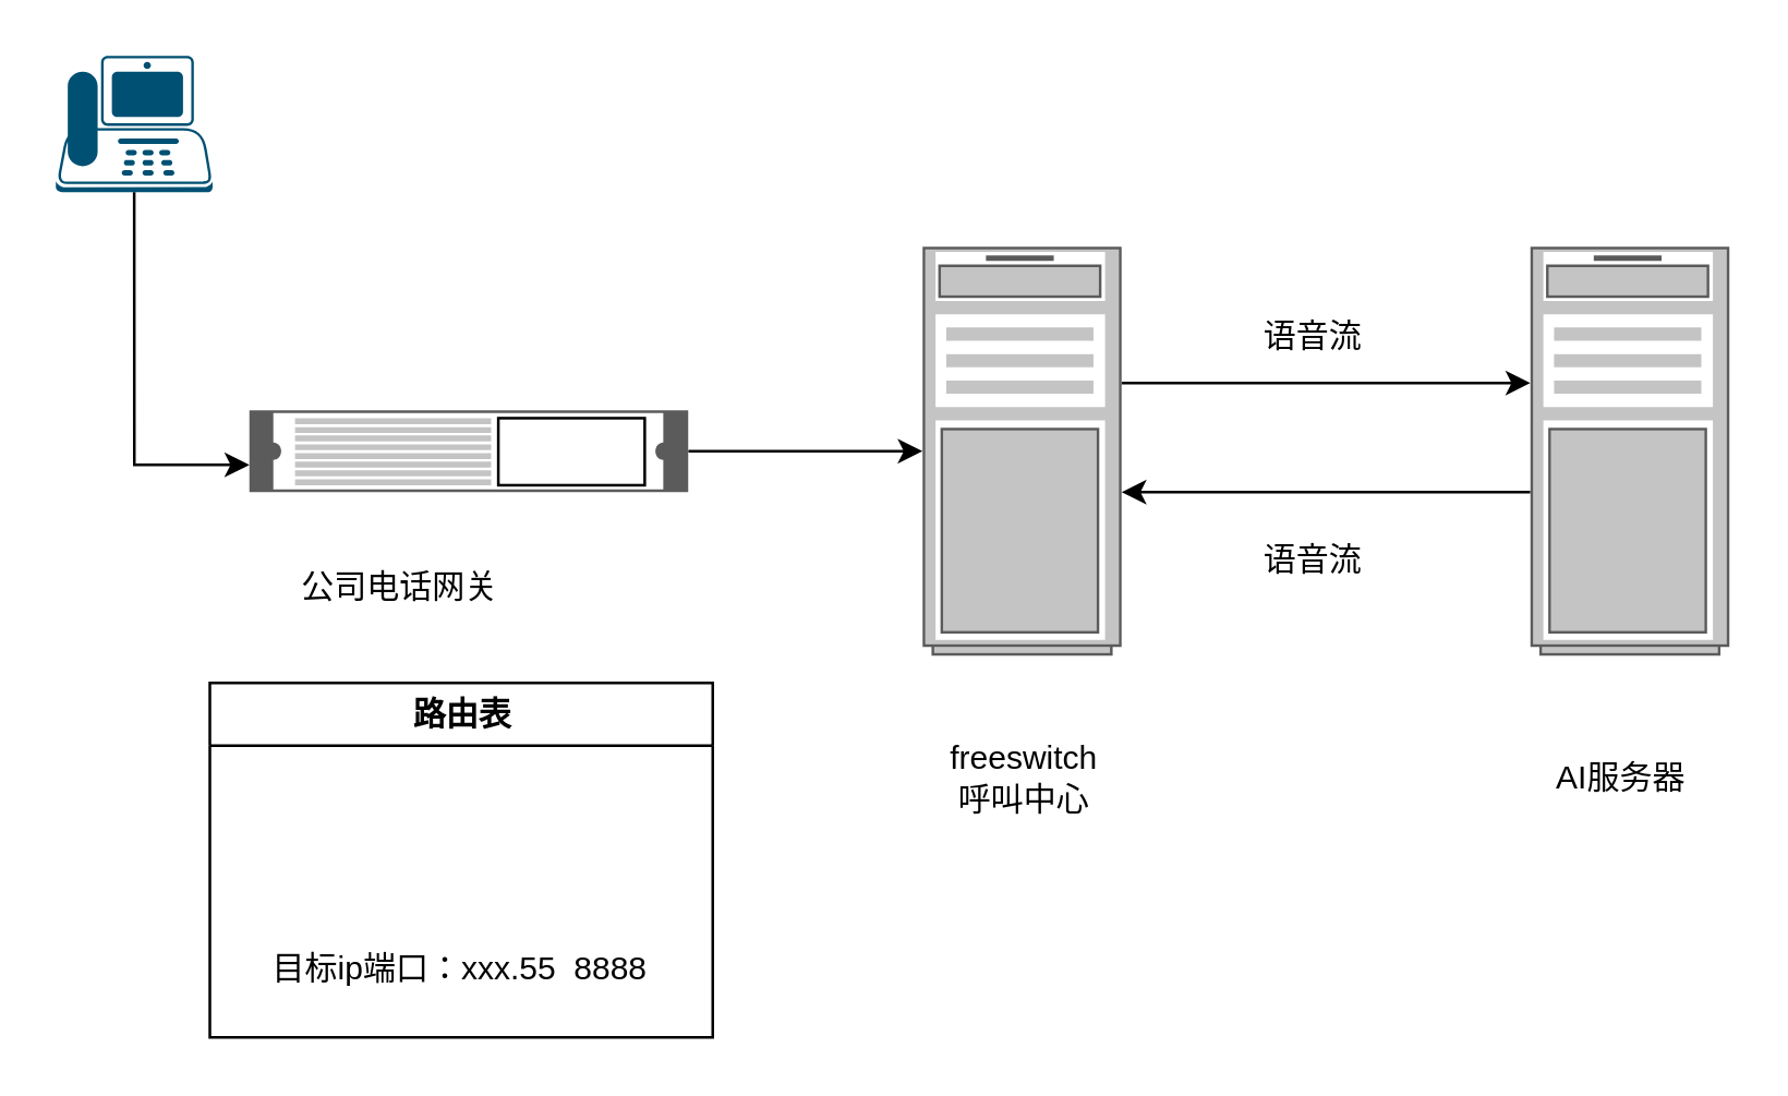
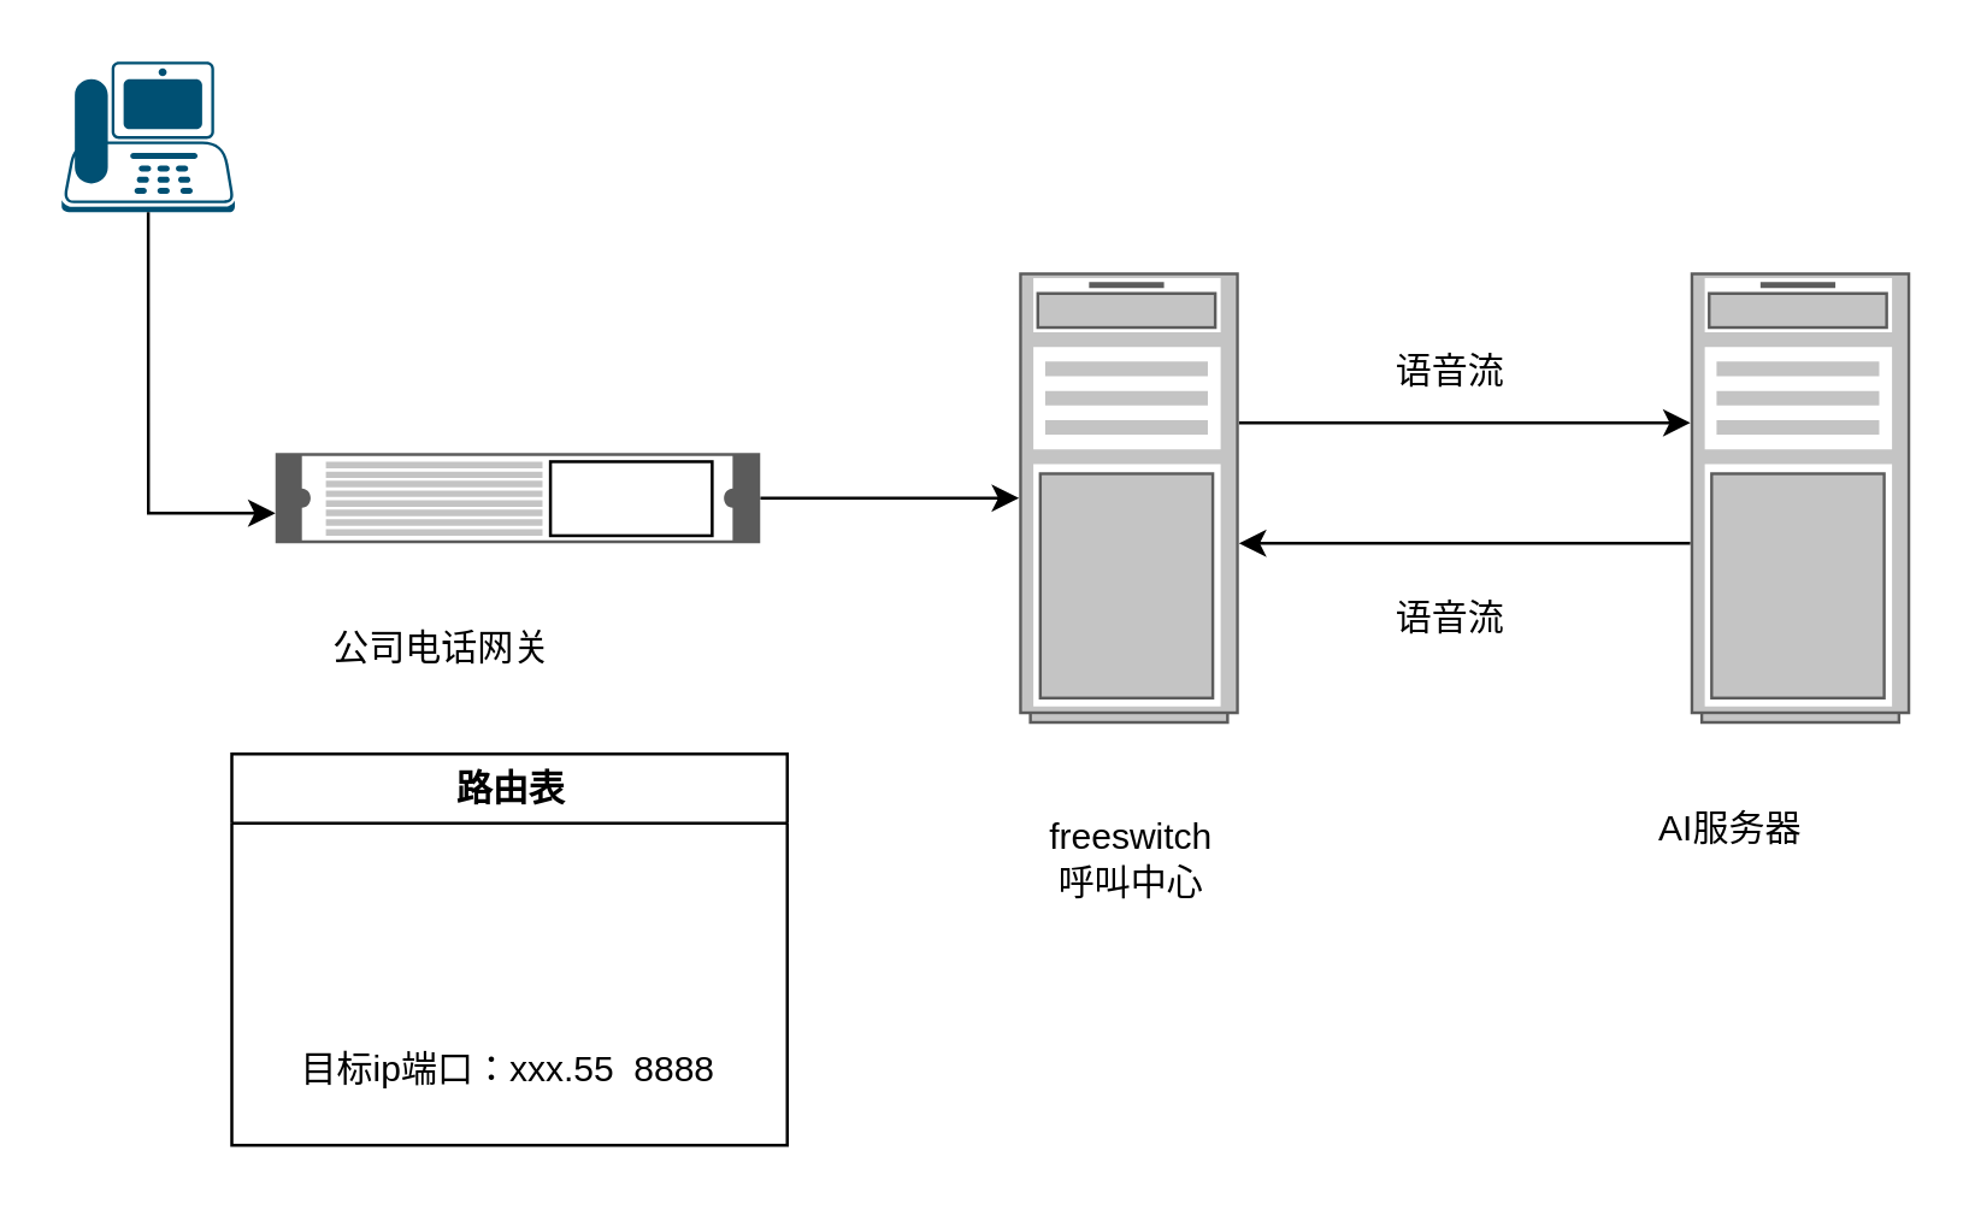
- <mxCell id="16" value="AI服务器" style="text;html=1;align=center;verticalAlign=middle;resizable=0;points=[];autosize=1;strokeColor=none;fillColor=none;" vertex="1" parent="1"><mxGeometry x="559" y="270" width="70" height="30" as="geometry" /></mxCell>
+ <mxCell id="16" value="AI服务器" style="text;html=1;align=center;verticalAlign=middle;resizable=0;points=[];autosize=1;strokeColor=none;fillColor=none;" vertex="1" parent="1"><mxGeometry x="539" y="260" width="70" height="30" as="geometry" /></mxCell>
